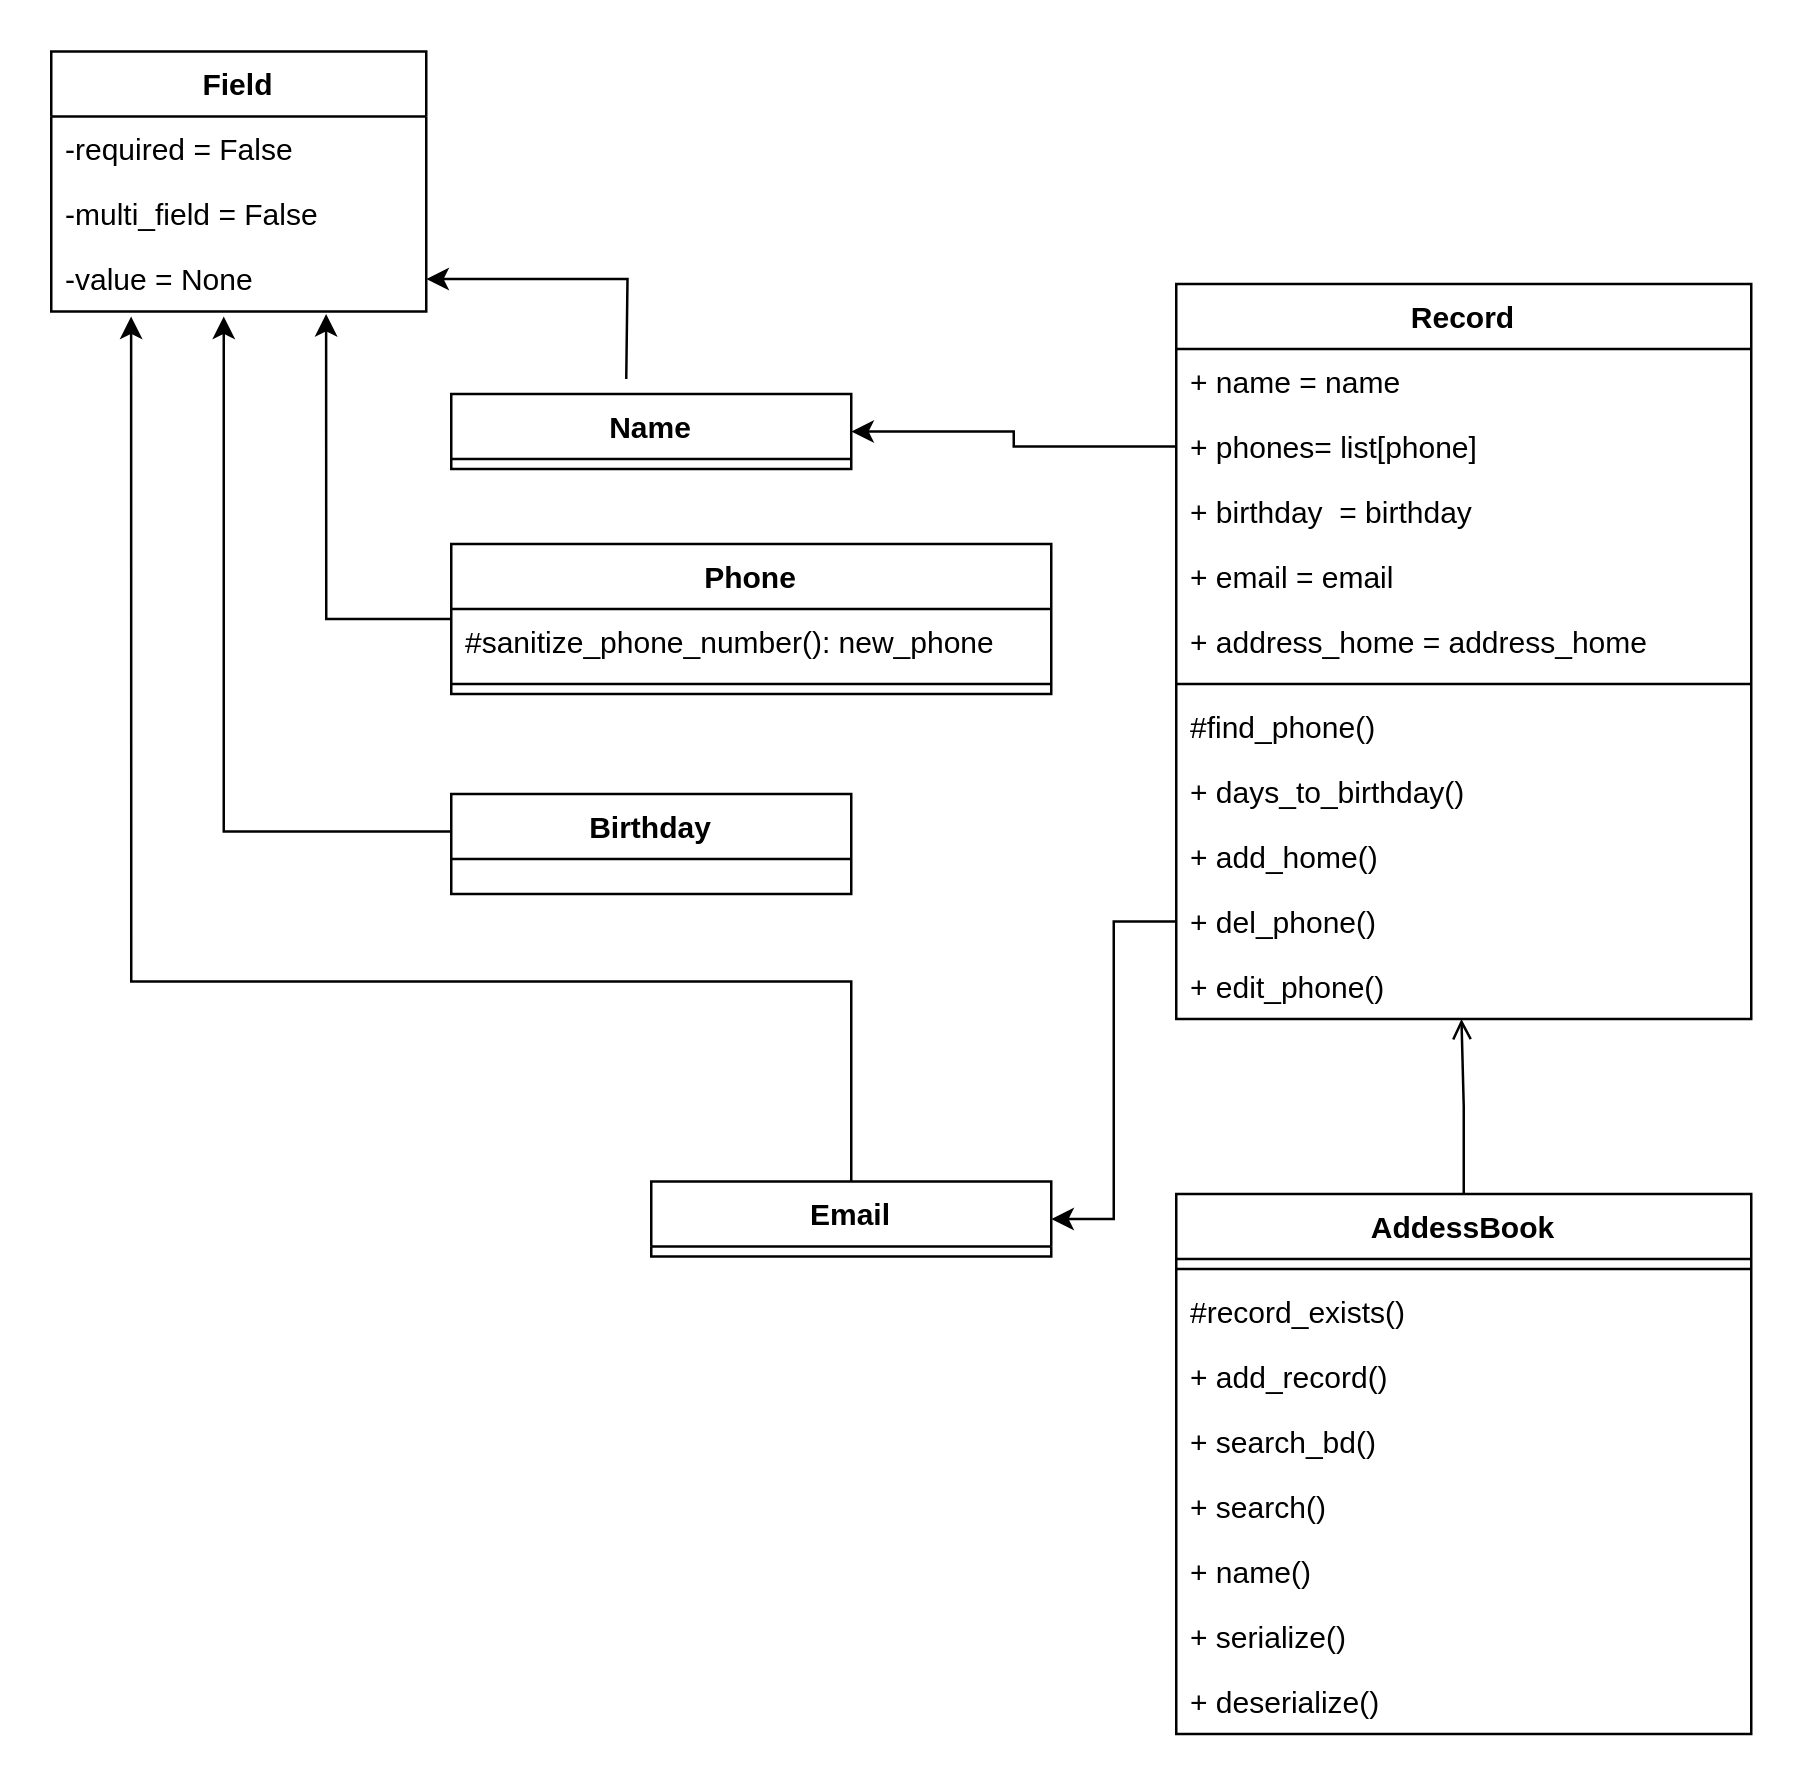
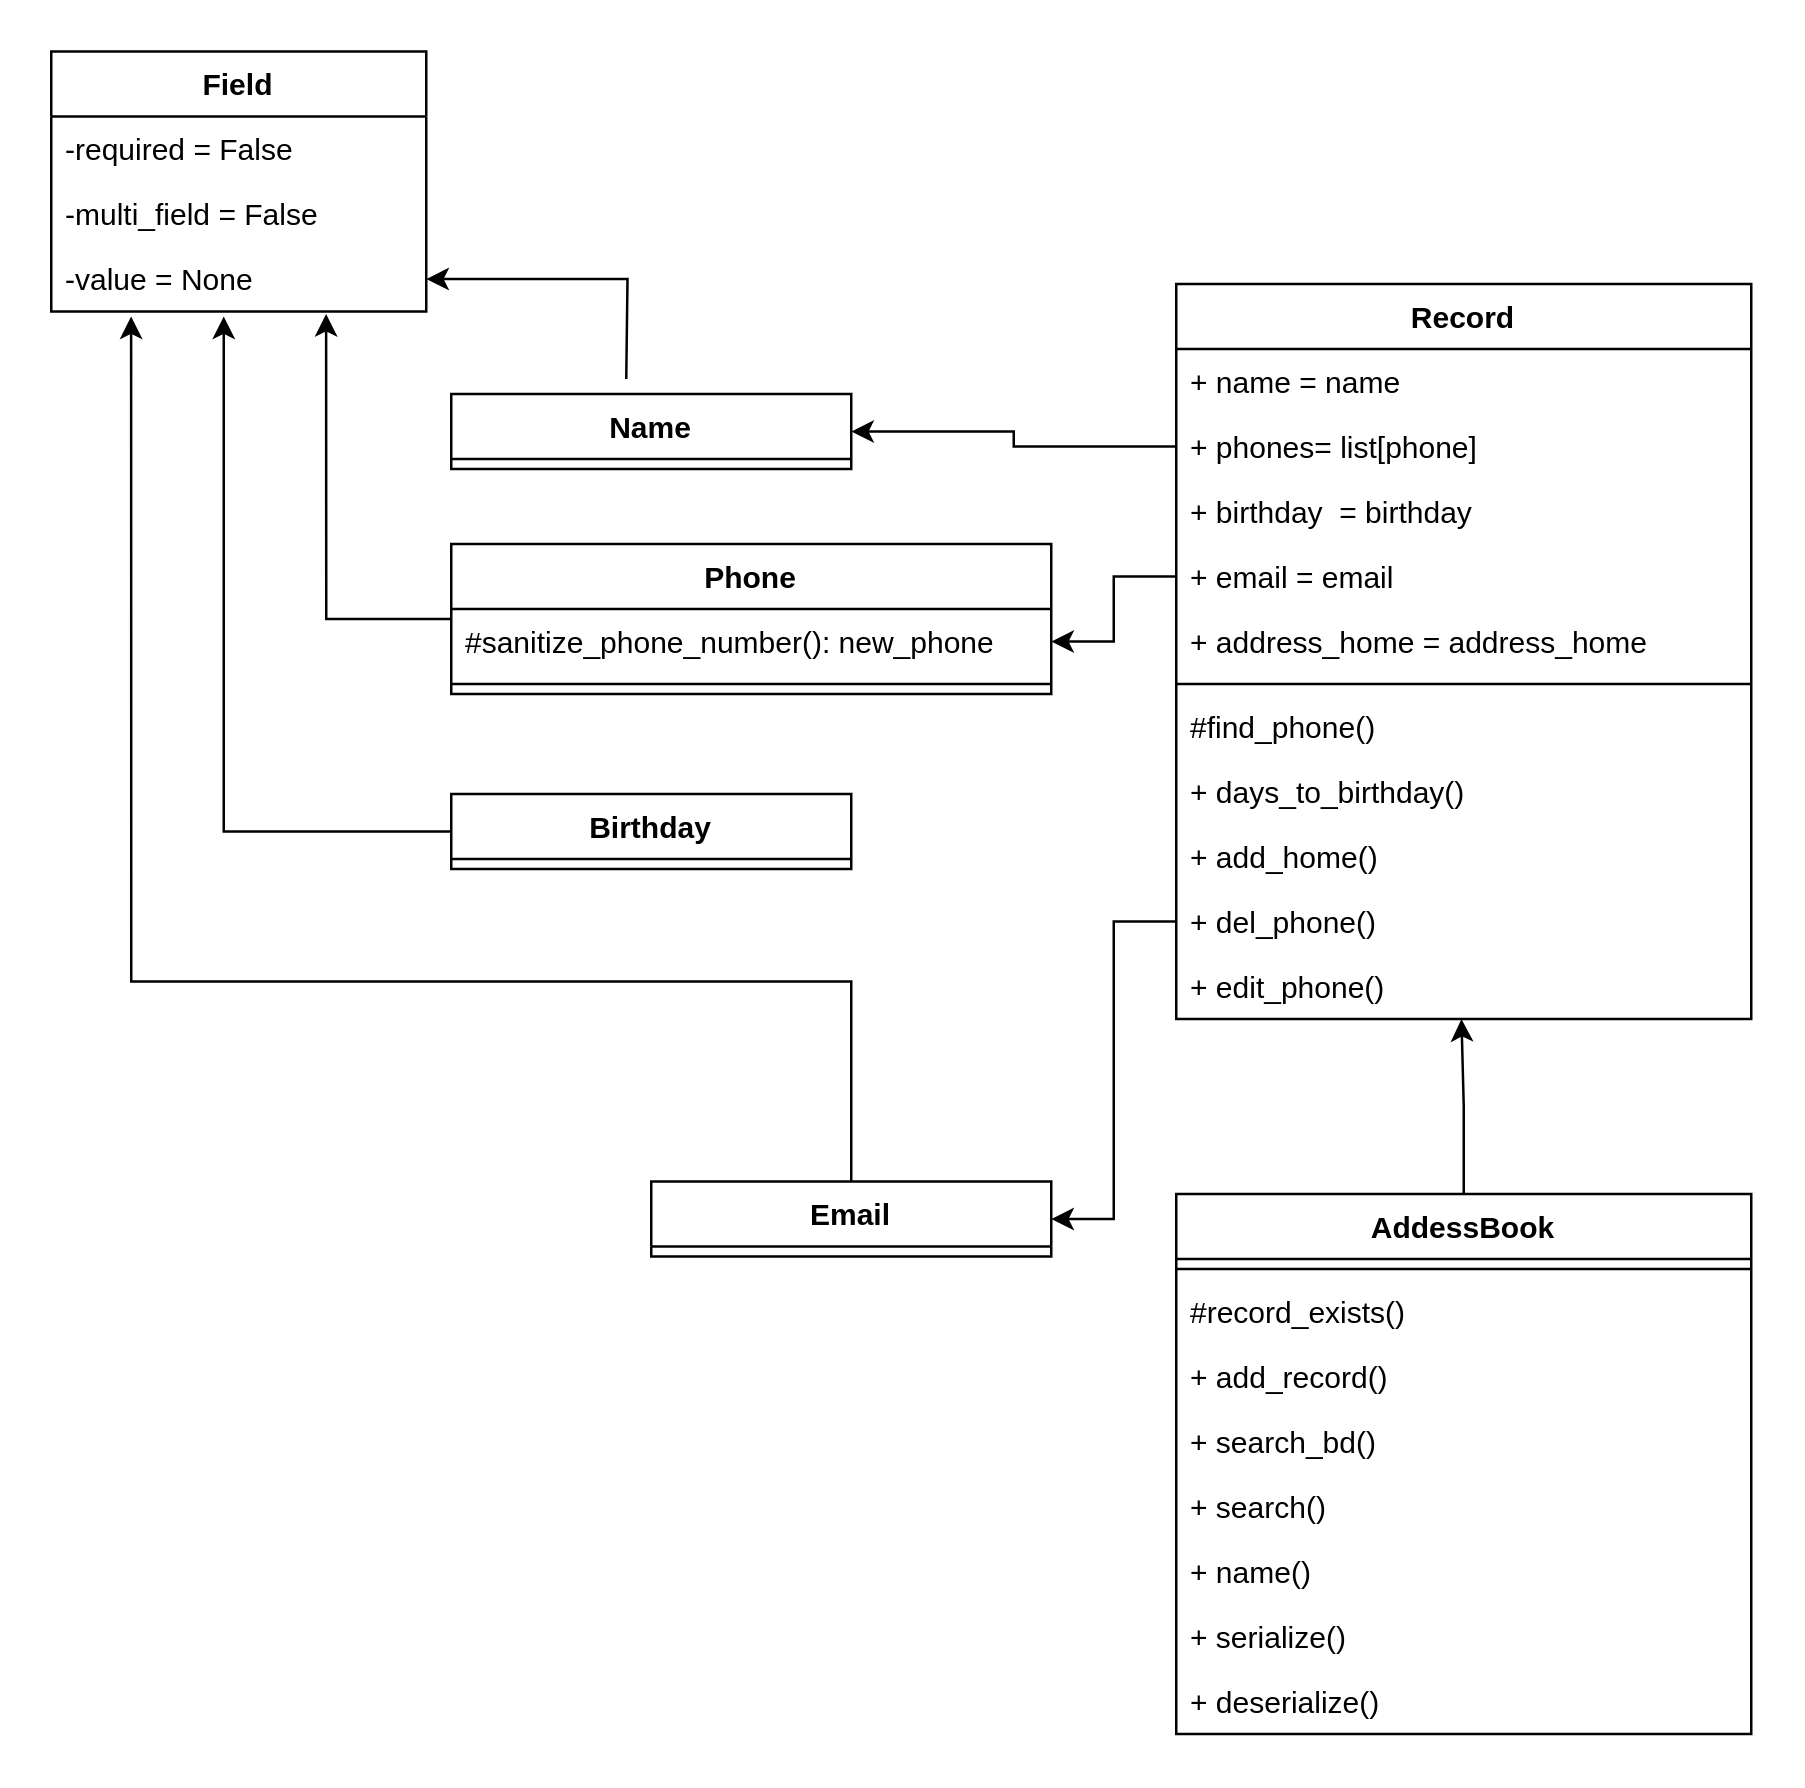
+ <mxCell id="28" style="edgeStyle=orthogonalEdgeStyle;rounded=0;orthogonalLoop=1;jettySize=auto;html=1;" edge="1" parent="1" source="10" target="21"><mxGeometry relative="1" as="geometry" /></mxCell>
- <mxCell id="24" value="Birthday" style="swimlane;fontStyle=1;align=center;verticalAlign=top;childLayout=stackLayout;horizontal=1;startSize=26;horizontalStack=0;resizeParent=1;resizeParentMax=0;resizeLast=0;collapsible=1;marginBottom=0;whiteSpace=wrap;html=1;" vertex="1" parent="1"><mxGeometry x="180" y="317" width="160" height="40" as="geometry" /></mxCell>
+ <mxCell id="24" value="Birthday" style="swimlane;fontStyle=1;align=center;verticalAlign=top;childLayout=stackLayout;horizontal=1;startSize=26;horizontalStack=0;resizeParent=1;resizeParentMax=0;resizeLast=0;collapsible=1;marginBottom=0;whiteSpace=wrap;html=1;" vertex="1" parent="1"><mxGeometry x="180" y="317" width="160" height="30" as="geometry" /></mxCell>
- <mxCell id="31" style="edgeStyle=orthogonalEdgeStyle;rounded=0;orthogonalLoop=1;jettySize=auto;html=1;entryX=0.496;entryY=1;entryDx=0;entryDy=0;entryPerimeter=0;endArrow=open;" edge="1" parent="1" source="32" target="17"><mxGeometry relative="1" as="geometry" /></mxCell>
+ <mxCell id="31" style="edgeStyle=orthogonalEdgeStyle;rounded=0;orthogonalLoop=1;jettySize=auto;html=1;entryX=0.496;entryY=1;entryDx=0;entryDy=0;entryPerimeter=0;" edge="1" parent="1" source="32" target="17"><mxGeometry relative="1" as="geometry" /></mxCell>
